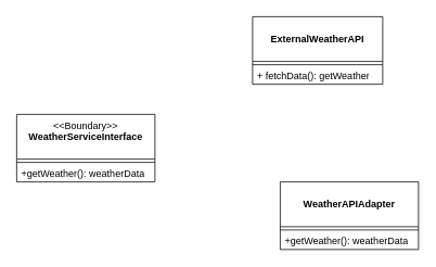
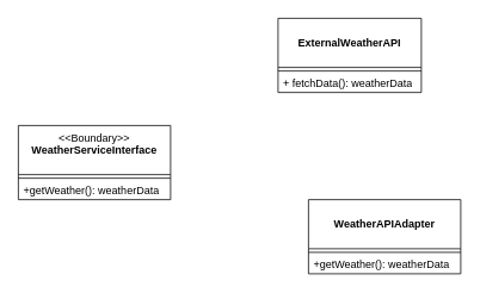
- <mxCell id="10" value="+ fetchData(): getWeather" style="text;html=1;strokeColor=none;fillColor=none;align=left;verticalAlign=middle;spacingLeft=4;spacingRight=4;overflow=hidden;rotatable=0;points=[[0,0.5],[1,0.5]];portConstraint=eastwest;whiteSpace=wrap;" parent="8" vertex="1"><mxGeometry y="63" width="160" height="20" as="geometry" /></mxCell>
+ <mxCell id="10" value="+ fetchData(): weatherData" style="text;html=1;strokeColor=none;fillColor=none;align=left;verticalAlign=middle;spacingLeft=4;spacingRight=4;overflow=hidden;rotatable=0;points=[[0,0.5],[1,0.5]];portConstraint=eastwest;whiteSpace=wrap;" parent="8" vertex="1"><mxGeometry y="63" width="160" height="20" as="geometry" /></mxCell>
